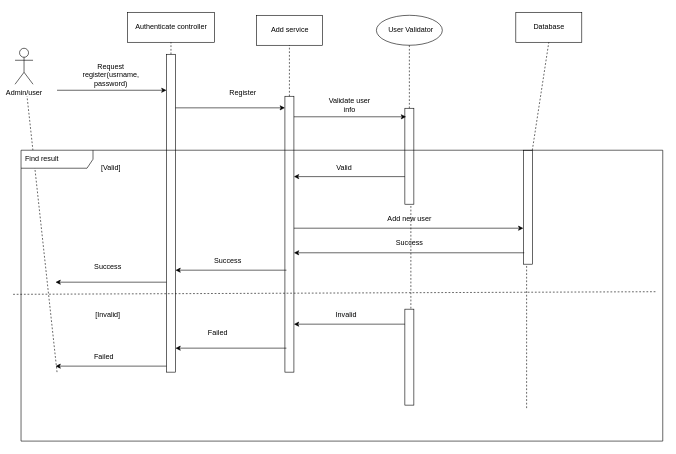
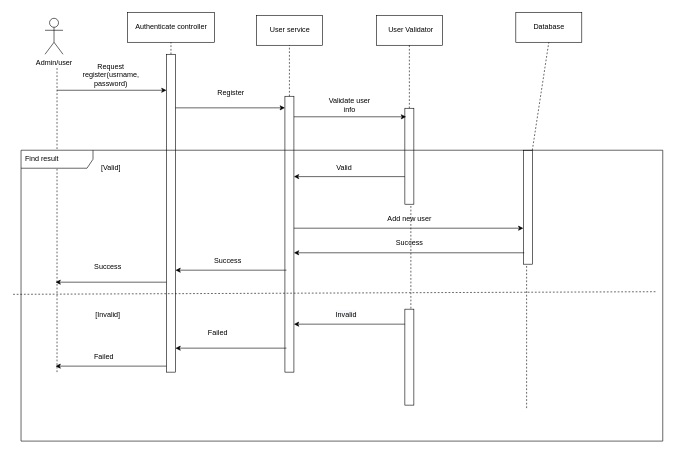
- <mxCell id="12" value="&lt;span style=&quot;&quot;&gt;Add service&lt;/span&gt;" style="html=1;" vertex="1" parent="1"><mxGeometry x="426.5" y="25" width="110" height="50" as="geometry" /></mxCell>
+ <mxCell id="12" value="&lt;span style=&quot;&quot;&gt;User service&lt;/span&gt;" style="html=1;" vertex="1" parent="1"><mxGeometry x="426.5" y="25" width="110" height="50" as="geometry" /></mxCell>
- <mxCell id="13" value="&lt;span style=&quot;&quot;&gt;&amp;nbsp;User Validator&lt;/span&gt;" style="ellipse;html=1;" vertex="1" parent="1"><mxGeometry x="626.5" y="25" width="110" height="50" as="geometry" /></mxCell>
+ <mxCell id="13" value="&lt;span style=&quot;&quot;&gt;&amp;nbsp;User Validator&lt;/span&gt;" style="html=1;" vertex="1" parent="1"><mxGeometry x="626.5" y="25" width="110" height="50" as="geometry" /></mxCell>
- <mxCell id="2" value="Admin/user" style="shape=umlActor;verticalLabelPosition=bottom;verticalAlign=top;html=1;outlineConnect=0;" vertex="1" parent="1"><mxGeometry x="24" y="80" width="30" height="60" as="geometry" /></mxCell>
+ <mxCell id="2" value="Admin/user" style="shape=umlActor;verticalLabelPosition=bottom;verticalAlign=top;html=1;outlineConnect=0;" vertex="1" parent="1"><mxGeometry x="74" y="30" width="30" height="60" as="geometry" /></mxCell>
- <mxCell id="9" value="Register" style="text;html=1;strokeColor=none;fillColor=none;align=center;verticalAlign=middle;whiteSpace=wrap;rounded=0;" vertex="1" parent="1"><mxGeometry x="359" y="140" width="90" height="30" as="geometry" /></mxCell>
+ <mxCell id="9" value="Register" style="text;html=1;strokeColor=none;fillColor=none;align=center;verticalAlign=middle;whiteSpace=wrap;rounded=0;" vertex="1" parent="1"><mxGeometry x="339" y="140" width="90" height="30" as="geometry" /></mxCell>
